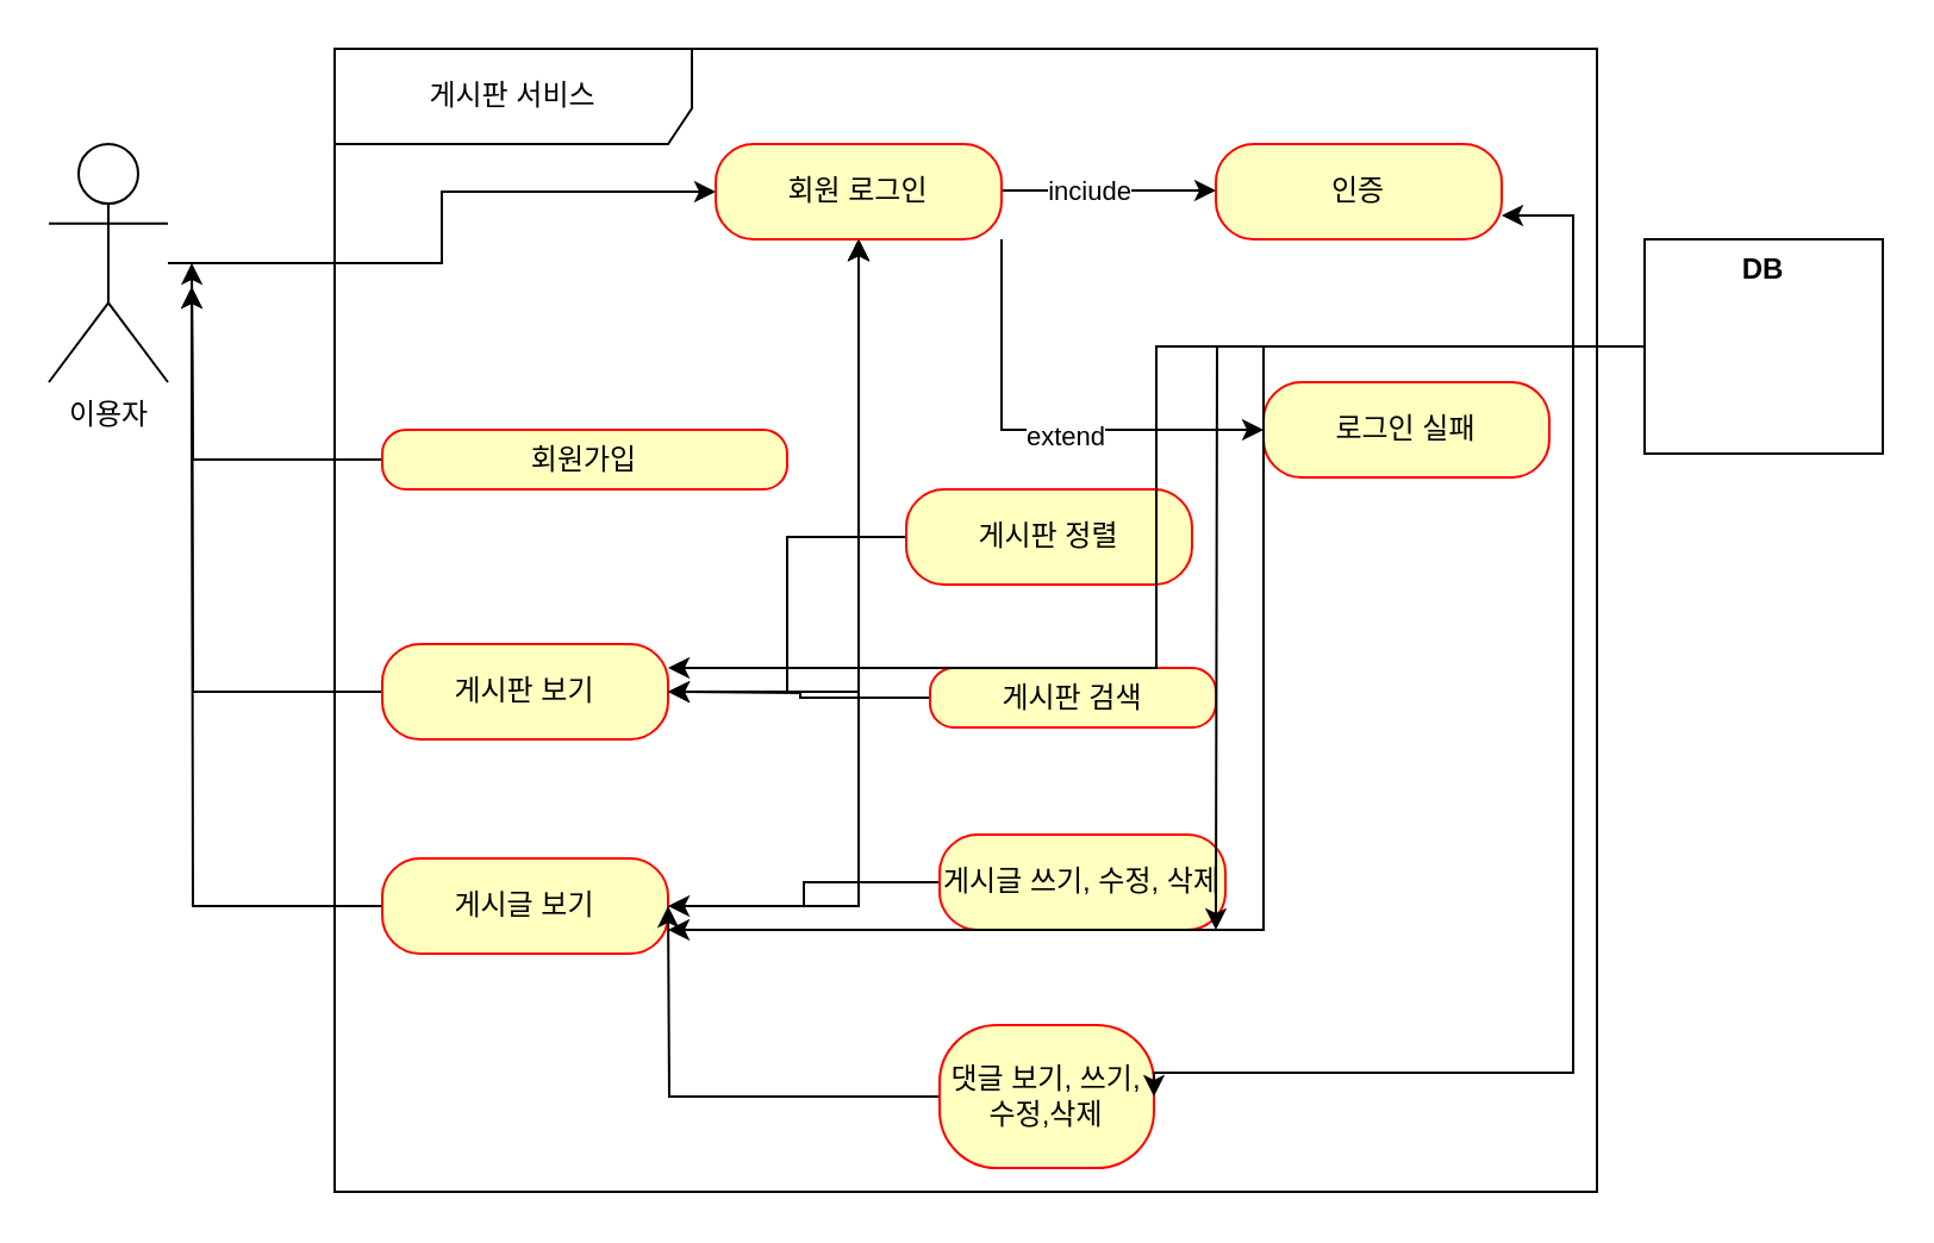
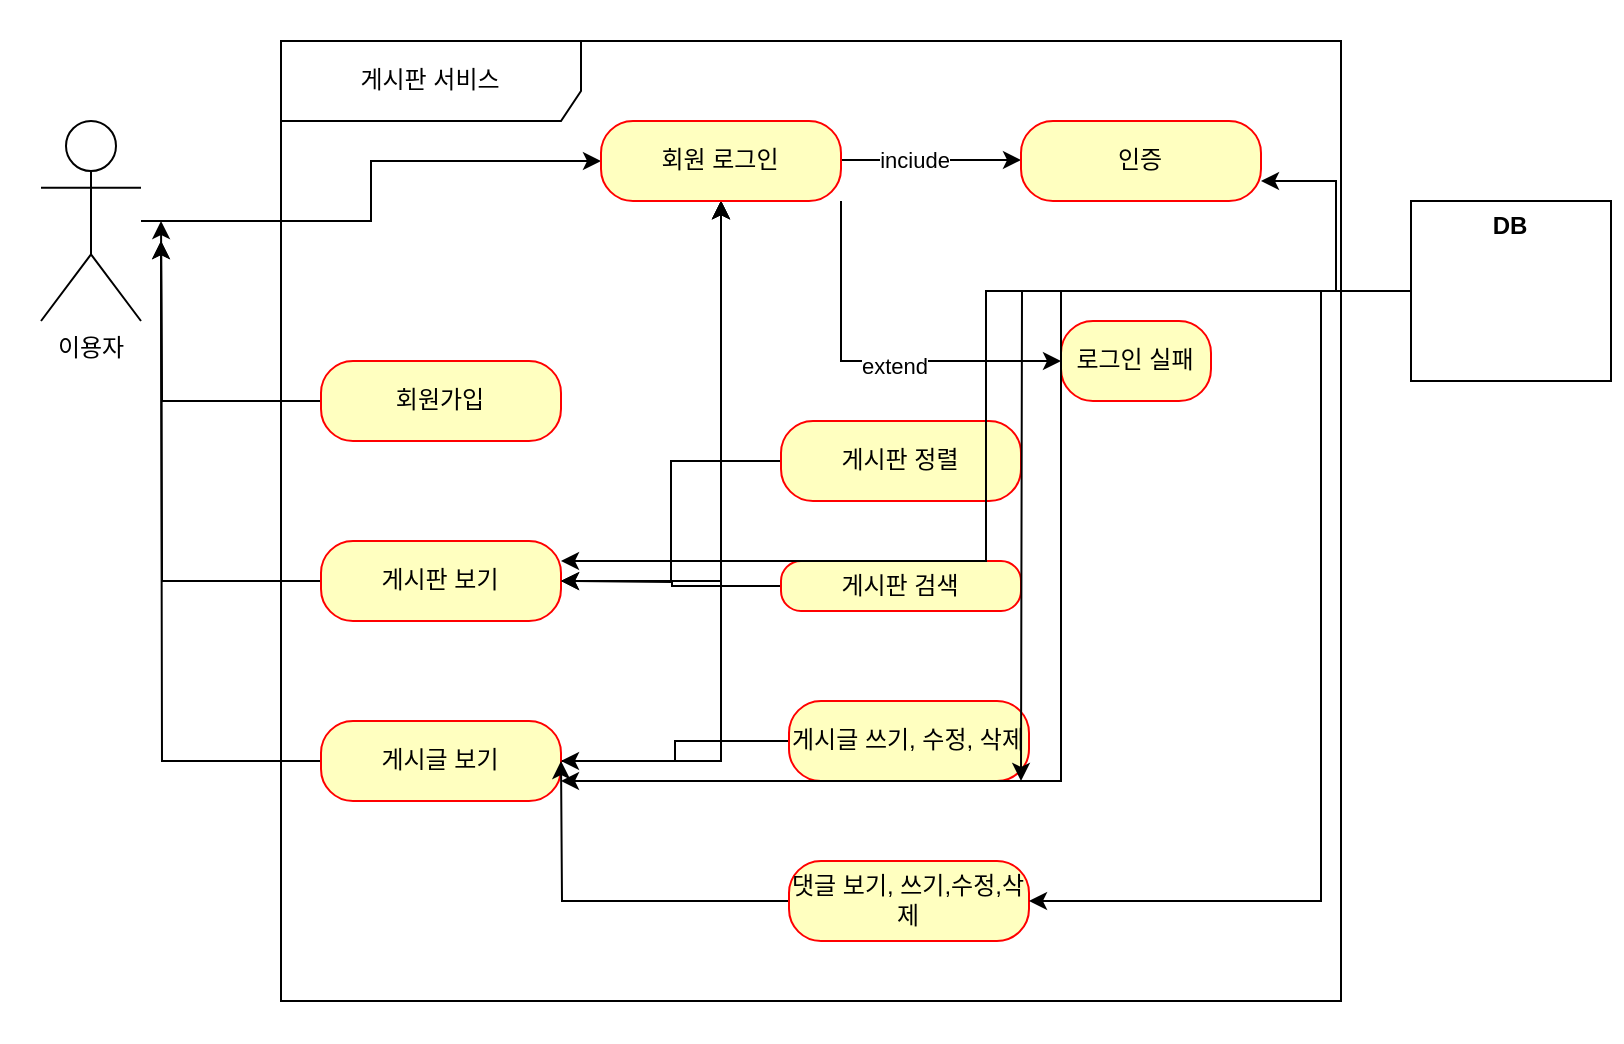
- <mxCell id="35" value="&lt;p style=&quot;margin:0px;margin-top:6px;text-align:center;&quot;&gt;&lt;b&gt;DB&lt;/b&gt;&lt;/p&gt;" style="align=left;overflow=fill;html=1;dropTarget=0;whiteSpace=wrap;" vertex="1" parent="1"><mxGeometry x="690" y="100" width="100" height="90" as="geometry" /></mxCell>
+ <mxCell id="35" value="&lt;p style=&quot;margin:0px;margin-top:6px;text-align:center;&quot;&gt;&lt;b&gt;DB&lt;/b&gt;&lt;/p&gt;" style="align=left;overflow=fill;html=1;dropTarget=0;whiteSpace=wrap;" vertex="1" parent="1"><mxGeometry x="705" y="100" width="100" height="90" as="geometry" /></mxCell>
- <mxCell id="28" value="로그인 실패" style="rounded=1;whiteSpace=wrap;html=1;arcSize=40;fontColor=#000000;fillColor=#ffffc0;strokeColor=#ff0000;" vertex="1" parent="1"><mxGeometry x="530" y="160" width="120" height="40" as="geometry" /></mxCell>
+ <mxCell id="28" value="로그인 실패" style="rounded=1;whiteSpace=wrap;html=1;arcSize=40;fontColor=#000000;fillColor=#ffffc0;strokeColor=#ff0000;" vertex="1" parent="1"><mxGeometry x="530" y="160" width="75" height="40" as="geometry" /></mxCell>
- <mxCell id="6" value="회원가입" style="rounded=1;whiteSpace=wrap;html=1;arcSize=40;fontColor=#000000;fillColor=#ffffc0;strokeColor=#ff0000;" vertex="1" parent="1"><mxGeometry x="160" y="180" width="170" height="25" as="geometry" /></mxCell>
+ <mxCell id="6" value="회원가입" style="rounded=1;whiteSpace=wrap;html=1;arcSize=40;fontColor=#000000;fillColor=#ffffc0;strokeColor=#ff0000;" vertex="1" parent="1"><mxGeometry x="160" y="180" width="120" height="40" as="geometry" /></mxCell>
- <mxCell id="16" value="게시판 정렬" style="rounded=1;whiteSpace=wrap;html=1;arcSize=40;fontColor=#000000;fillColor=#ffffc0;strokeColor=#ff0000;" vertex="1" parent="1"><mxGeometry x="380" y="205" width="120" height="40" as="geometry" /></mxCell>
+ <mxCell id="16" value="게시판 정렬" style="rounded=1;whiteSpace=wrap;html=1;arcSize=40;fontColor=#000000;fillColor=#ffffc0;strokeColor=#ff0000;" vertex="1" parent="1"><mxGeometry x="390" y="210" width="120" height="40" as="geometry" /></mxCell>
- <mxCell id="27" value="댓글 보기, 쓰기,수정,삭제" style="rounded=1;whiteSpace=wrap;html=1;arcSize=40;fontColor=#000000;fillColor=#ffffc0;strokeColor=#ff0000;" vertex="1" parent="1"><mxGeometry x="394" y="430" width="90" height="60" as="geometry" /></mxCell>
+ <mxCell id="27" value="댓글 보기, 쓰기,수정,삭제" style="rounded=1;whiteSpace=wrap;html=1;arcSize=40;fontColor=#000000;fillColor=#ffffc0;strokeColor=#ff0000;" vertex="1" parent="1"><mxGeometry x="394" y="430" width="120" height="40" as="geometry" /></mxCell>
